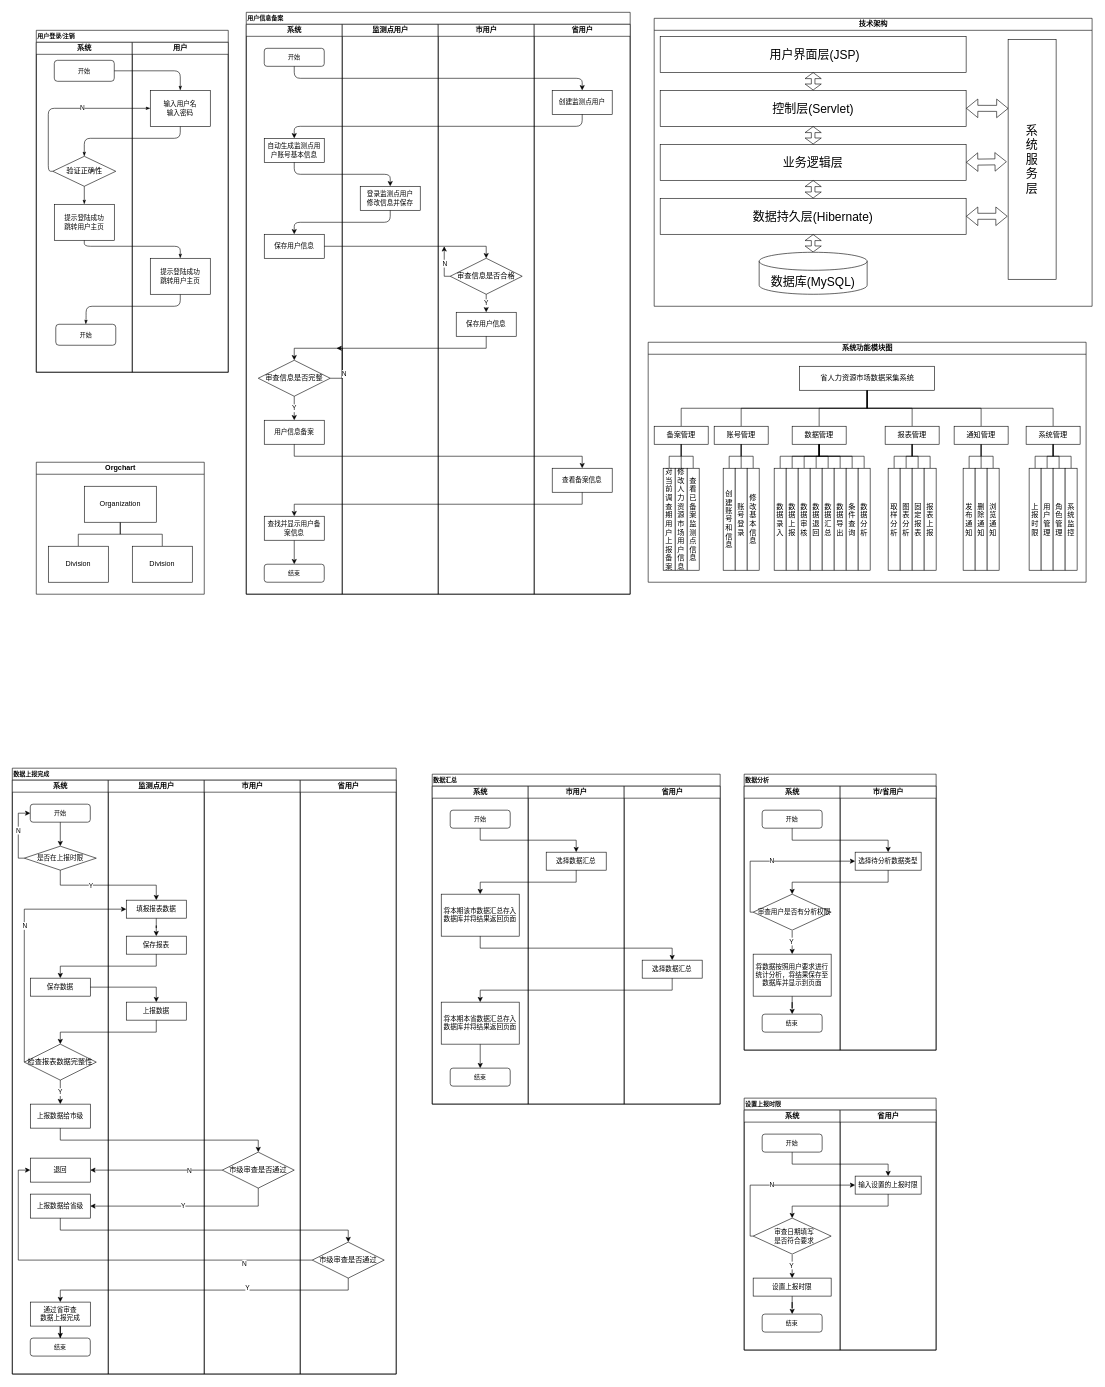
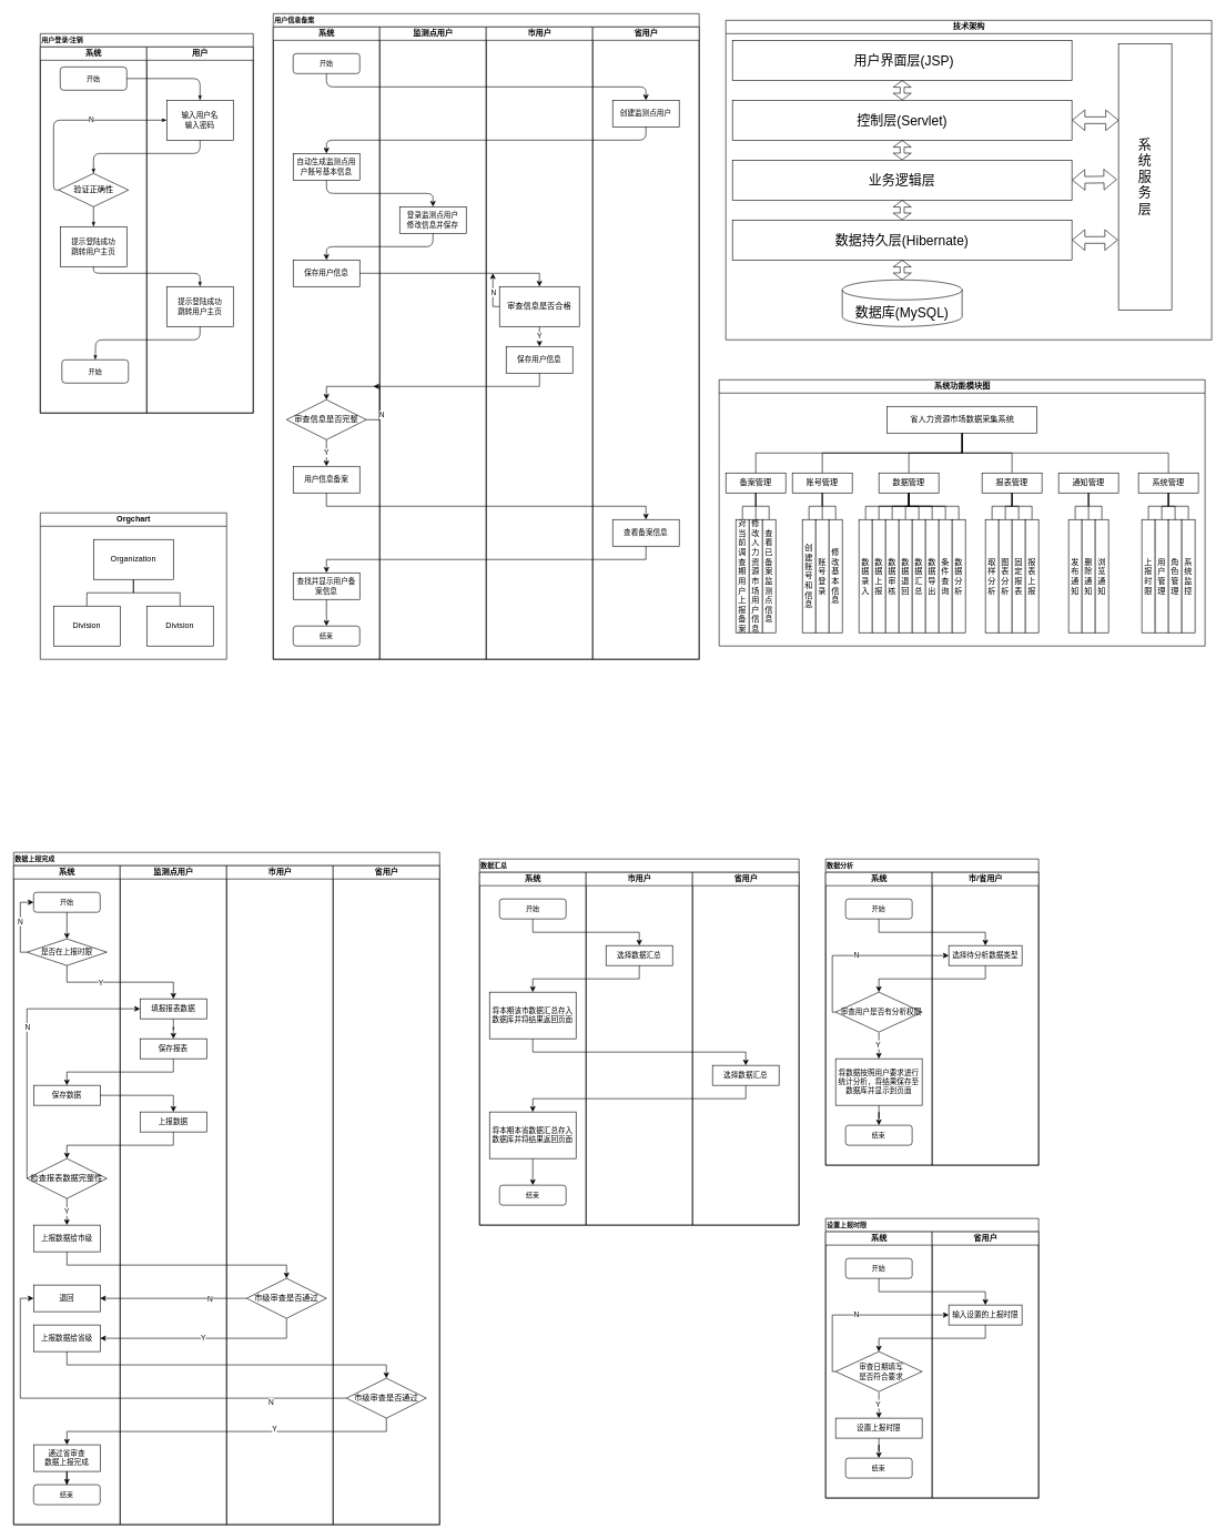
- <mxCell id="35" value="审查信息是否合格" style="rhombus;whiteSpace=wrap;html=1;" parent="33" vertex="1"><mxGeometry x="20" y="390" width="120" height="60" as="geometry" /></mxCell>
+ <mxCell id="35" value="审查信息是否合格" style="whiteSpace=wrap;html=1;rounded=0;" parent="33" vertex="1"><mxGeometry x="20" y="390" width="120" height="60" as="geometry" /></mxCell>
- <mxCell id="160" style="edgeStyle=orthogonalEdgeStyle;rounded=0;orthogonalLoop=1;jettySize=auto;html=1;exitX=0.5;exitY=1;exitDx=0;exitDy=0;endArrow=none;endFill=0;" edge="1" parent="156" source="161" target="166"><mxGeometry relative="1" as="geometry" /></mxCell>
